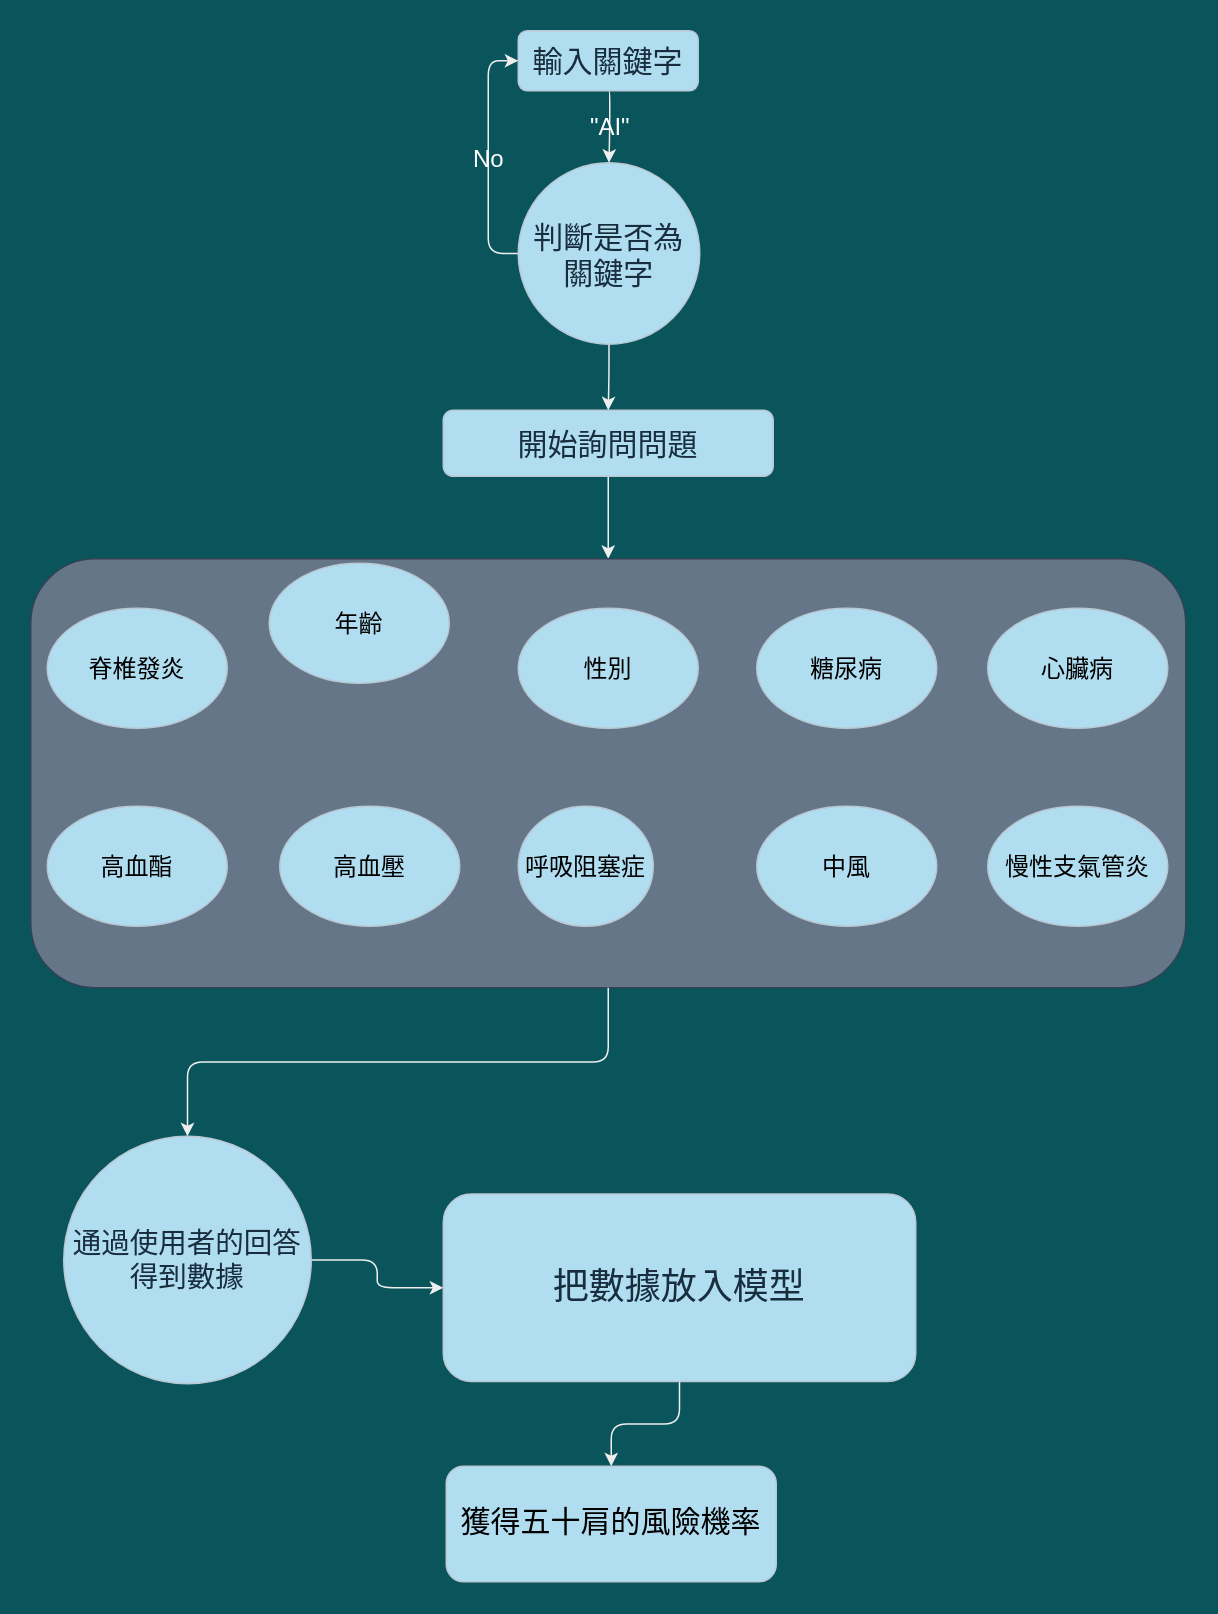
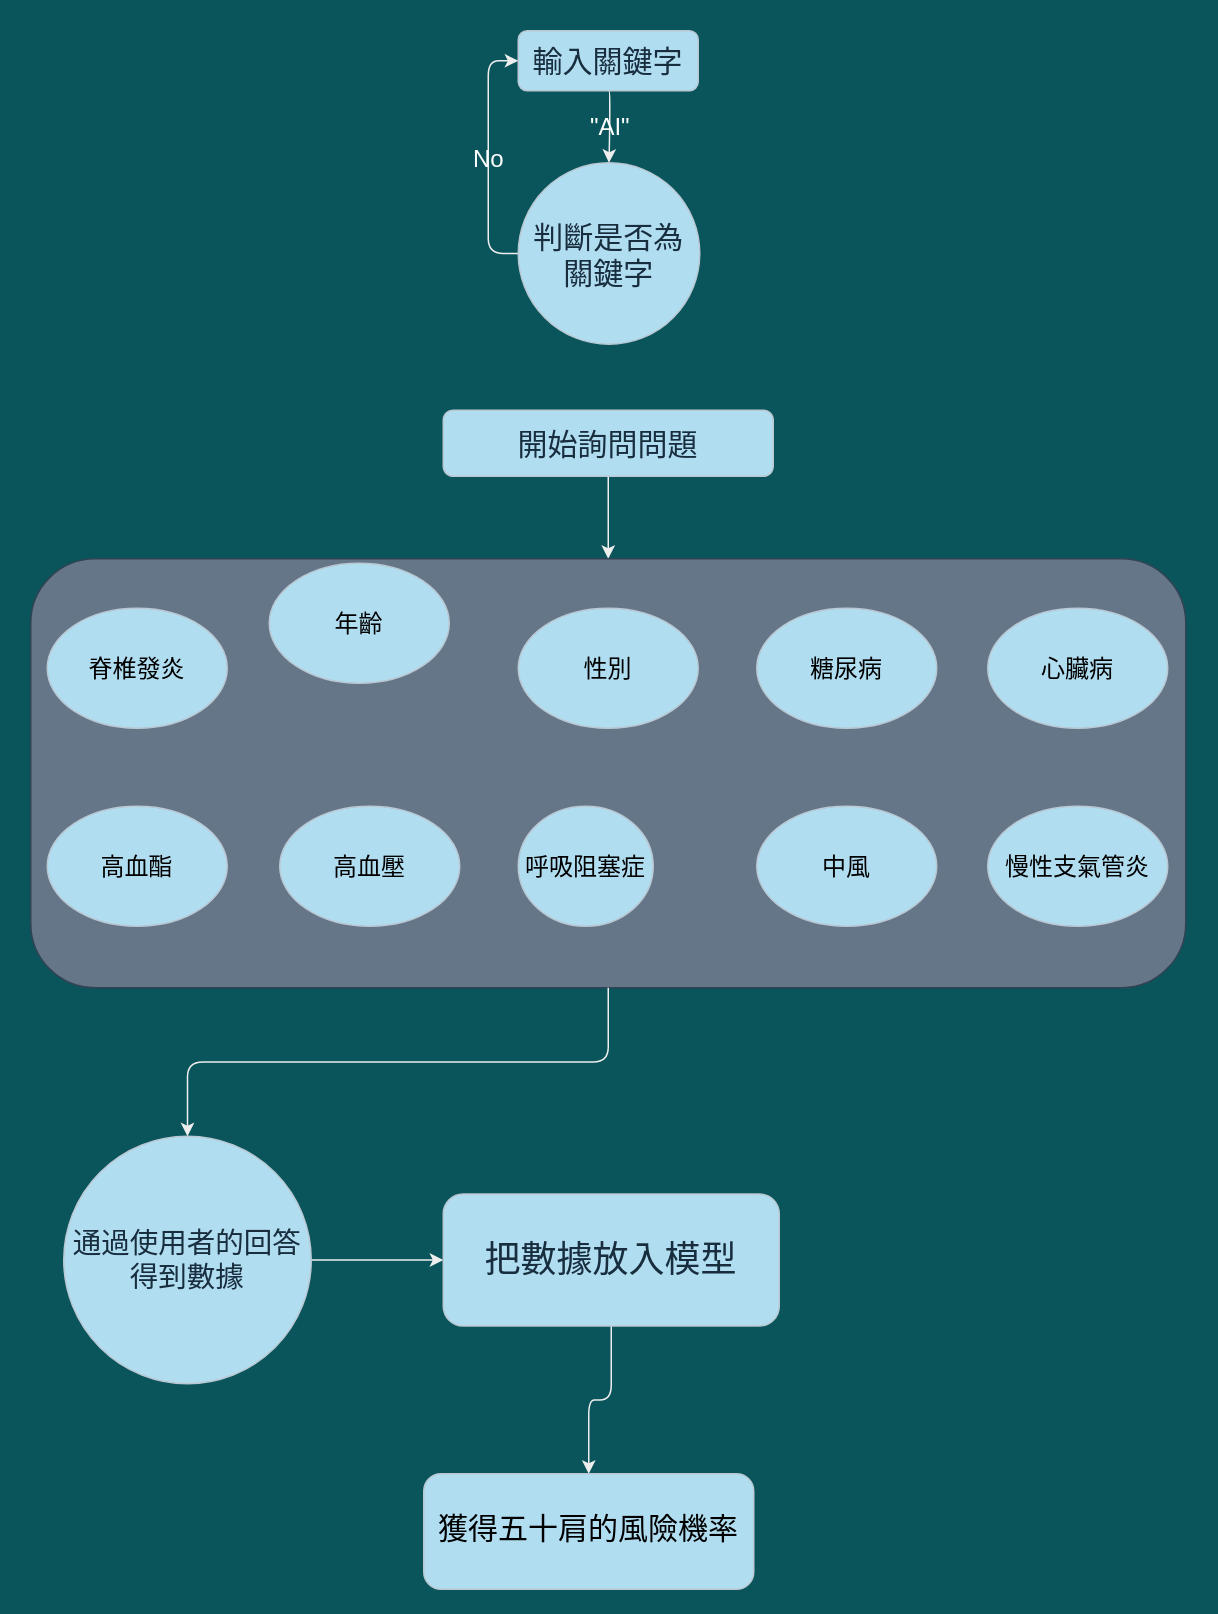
- <mxCell id="21" style="edgeStyle=orthogonalEdgeStyle;curved=0;rounded=1;sketch=0;orthogonalLoop=1;jettySize=auto;html=1;exitX=0.5;exitY=1;exitDx=0;exitDy=0;labelBackgroundColor=none;strokeColor=#EEEEEE;fontSize=16;fontColor=#FFFFFF;" edge="1" parent="1" source="22" target="5"><mxGeometry relative="1" as="geometry" /></mxCell>
- <mxCell id="19" value="&lt;font style=&quot;font-size: 24px&quot;&gt;把數據放入模型&lt;/font&gt;" style="rounded=1;whiteSpace=wrap;html=1;fontSize=16;glass=0;strokeWidth=1;shadow=0;fillColor=#B1DDF0;strokeColor=#BAC8D3;fontColor=#182E3E;" vertex="1" parent="1"><mxGeometry x="295" y="795.5" width="315" height="125" as="geometry" /></mxCell>
+ <mxCell id="19" value="&lt;font style=&quot;font-size: 24px&quot;&gt;把數據放入模型&lt;/font&gt;" style="rounded=1;whiteSpace=wrap;html=1;fontSize=16;glass=0;strokeWidth=1;shadow=0;fillColor=#B1DDF0;strokeColor=#BAC8D3;fontColor=#182E3E;" vertex="1" parent="1"><mxGeometry x="295" y="795.5" width="224" height="88" as="geometry" /></mxCell>
- <mxCell id="26" value="&lt;div style=&quot;font-family: &amp;#34;consolas&amp;#34; , &amp;#34;courier new&amp;#34; , monospace ; line-height: 19px&quot;&gt;&lt;font color=&quot;#000000&quot; style=&quot;font-size: 20px&quot;&gt;獲得五十肩的風險機率&lt;/font&gt;&lt;/div&gt;" style="rounded=1;whiteSpace=wrap;html=1;labelBackgroundColor=none;sketch=0;strokeColor=#BAC8D3;fillColor=#B1DDF0;fontSize=16;fontColor=#FFFFFF;" vertex="1" parent="1"><mxGeometry x="297" y="977" width="220" height="77" as="geometry" /></mxCell>
+ <mxCell id="26" value="&lt;div style=&quot;font-family: &amp;#34;consolas&amp;#34; , &amp;#34;courier new&amp;#34; , monospace ; line-height: 19px&quot;&gt;&lt;font color=&quot;#000000&quot; style=&quot;font-size: 20px&quot;&gt;獲得五十肩的風險機率&lt;/font&gt;&lt;/div&gt;" style="rounded=1;whiteSpace=wrap;html=1;labelBackgroundColor=none;sketch=0;strokeColor=#BAC8D3;fillColor=#B1DDF0;fontSize=16;fontColor=#FFFFFF;" vertex="1" parent="1"><mxGeometry x="282" y="982" width="220" height="77" as="geometry" /></mxCell>
